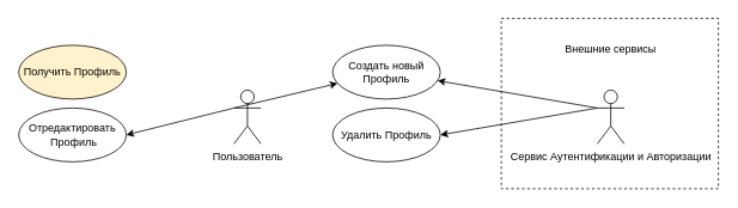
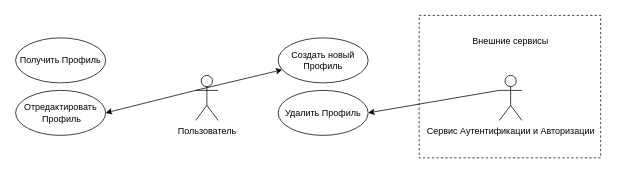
- <mxCell id="6" value="Получить&lt;span style=&quot;background-color: transparent; color: light-dark(rgb(0, 0, 0), rgb(255, 255, 255));&quot;&gt;&amp;nbsp;Профиль&lt;/span&gt;" style="ellipse;whiteSpace=wrap;html=1;fillColor=#fff2cc;" parent="1" vertex="1"><mxGeometry x="20" y="50" width="120" height="60" as="geometry" /></mxCell>
+ <mxCell id="6" value="Получить&lt;span style=&quot;background-color: transparent; color: light-dark(rgb(0, 0, 0), rgb(255, 255, 255));&quot;&gt;&amp;nbsp;Профиль&lt;/span&gt;" style="ellipse;whiteSpace=wrap;html=1;" parent="1" vertex="1"><mxGeometry x="20" y="50" width="120" height="60" as="geometry" /></mxCell>
- <mxCell id="9" style="rounded=0;orthogonalLoop=1;jettySize=auto;html=1;exitX=0;exitY=0.333;exitDx=0;exitDy=0;exitPerimeter=0;" parent="1" source="11" target="12" edge="1"><mxGeometry relative="1" as="geometry" /></mxCell>
